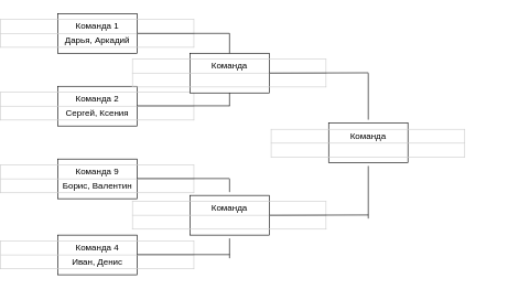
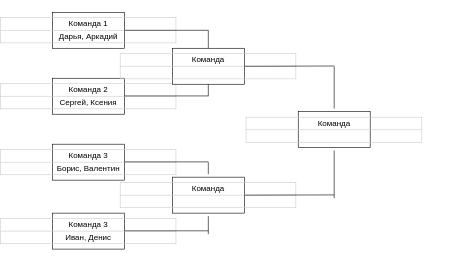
- <mxCell id="4" value="&lt;table style=&quot;table-layout:fixed;font-size:10pt;font-family:Arial;width:0px;border-collapse:collapse;border:none&quot; dir=&quot;ltr&quot; cellspacing=&quot;0&quot; cellpadding=&quot;0&quot; border=&quot;1&quot;&gt;&lt;colgroup&gt;&lt;col width=&quot;293&quot;&gt;&lt;/colgroup&gt;&lt;tbody&gt;&lt;tr style=&quot;height:21px;&quot;&gt;&lt;td data-sheets-value=&quot;{&amp;quot;1&amp;quot;:2,&amp;quot;2&amp;quot;:&amp;quot;Команда 3&amp;quot;}&quot; style=&quot;overflow:hidden;padding:2px 3px 2px 3px;vertical-align:bottom;&quot;&gt;Команда 9&lt;/td&gt;&lt;/tr&gt;&lt;tr style=&quot;height:21px;&quot;&gt;&lt;td data-sheets-value=&quot;{&amp;quot;1&amp;quot;:2,&amp;quot;2&amp;quot;:&amp;quot;Борис, Валентин&amp;quot;}&quot; style=&quot;overflow:hidden;padding:2px 3px 2px 3px;vertical-align:bottom;&quot;&gt;Борис, Валентин&lt;/td&gt;&lt;/tr&gt;&lt;/tbody&gt;&lt;/table&gt;" style="rounded=0;whiteSpace=wrap;html=1;" vertex="1" parent="1"><mxGeometry x="20" y="240" width="120" height="60" as="geometry" /></mxCell>
+ <mxCell id="4" value="&lt;table style=&quot;table-layout:fixed;font-size:10pt;font-family:Arial;width:0px;border-collapse:collapse;border:none&quot; dir=&quot;ltr&quot; cellspacing=&quot;0&quot; cellpadding=&quot;0&quot; border=&quot;1&quot;&gt;&lt;colgroup&gt;&lt;col width=&quot;293&quot;&gt;&lt;/colgroup&gt;&lt;tbody&gt;&lt;tr style=&quot;height:21px;&quot;&gt;&lt;td data-sheets-value=&quot;{&amp;quot;1&amp;quot;:2,&amp;quot;2&amp;quot;:&amp;quot;Команда 3&amp;quot;}&quot; style=&quot;overflow:hidden;padding:2px 3px 2px 3px;vertical-align:bottom;&quot;&gt;Команда 3&lt;/td&gt;&lt;/tr&gt;&lt;tr style=&quot;height:21px;&quot;&gt;&lt;td data-sheets-value=&quot;{&amp;quot;1&amp;quot;:2,&amp;quot;2&amp;quot;:&amp;quot;Борис, Валентин&amp;quot;}&quot; style=&quot;overflow:hidden;padding:2px 3px 2px 3px;vertical-align:bottom;&quot;&gt;Борис, Валентин&lt;/td&gt;&lt;/tr&gt;&lt;/tbody&gt;&lt;/table&gt;" style="rounded=0;whiteSpace=wrap;html=1;" vertex="1" parent="1"><mxGeometry x="20" y="240" width="120" height="60" as="geometry" /></mxCell>
- <mxCell id="5" value="&lt;table style=&quot;table-layout:fixed;font-size:10pt;font-family:Arial;width:0px;border-collapse:collapse;border:none&quot; dir=&quot;ltr&quot; cellspacing=&quot;0&quot; cellpadding=&quot;0&quot; border=&quot;1&quot;&gt;&lt;colgroup&gt;&lt;col width=&quot;293&quot;&gt;&lt;/colgroup&gt;&lt;tbody&gt;&lt;tr style=&quot;height:21px;&quot;&gt;&lt;td data-sheets-value=&quot;{&amp;quot;1&amp;quot;:2,&amp;quot;2&amp;quot;:&amp;quot;Команда 4&amp;quot;}&quot; style=&quot;overflow:hidden;padding:2px 3px 2px 3px;vertical-align:bottom;&quot;&gt;Команда 4&lt;/td&gt;&lt;/tr&gt;&lt;tr style=&quot;height:21px;&quot;&gt;&lt;td data-sheets-value=&quot;{&amp;quot;1&amp;quot;:2,&amp;quot;2&amp;quot;:&amp;quot;Иван, Денис&amp;quot;}&quot; style=&quot;overflow:hidden;padding:2px 3px 2px 3px;vertical-align:bottom;&quot;&gt;Иван, Денис&lt;/td&gt;&lt;/tr&gt;&lt;/tbody&gt;&lt;/table&gt;" style="rounded=0;whiteSpace=wrap;html=1;" vertex="1" parent="1"><mxGeometry x="20" y="355" width="120" height="60" as="geometry" /></mxCell>
+ <mxCell id="5" value="&lt;table style=&quot;table-layout:fixed;font-size:10pt;font-family:Arial;width:0px;border-collapse:collapse;border:none&quot; dir=&quot;ltr&quot; cellspacing=&quot;0&quot; cellpadding=&quot;0&quot; border=&quot;1&quot;&gt;&lt;colgroup&gt;&lt;col width=&quot;293&quot;&gt;&lt;/colgroup&gt;&lt;tbody&gt;&lt;tr style=&quot;height:21px;&quot;&gt;&lt;td data-sheets-value=&quot;{&amp;quot;1&amp;quot;:2,&amp;quot;2&amp;quot;:&amp;quot;Команда 4&amp;quot;}&quot; style=&quot;overflow:hidden;padding:2px 3px 2px 3px;vertical-align:bottom;&quot;&gt;Команда 3&lt;/td&gt;&lt;/tr&gt;&lt;tr style=&quot;height:21px;&quot;&gt;&lt;td data-sheets-value=&quot;{&amp;quot;1&amp;quot;:2,&amp;quot;2&amp;quot;:&amp;quot;Иван, Денис&amp;quot;}&quot; style=&quot;overflow:hidden;padding:2px 3px 2px 3px;vertical-align:bottom;&quot;&gt;Иван, Денис&lt;/td&gt;&lt;/tr&gt;&lt;/tbody&gt;&lt;/table&gt;" style="rounded=0;whiteSpace=wrap;html=1;" vertex="1" parent="1"><mxGeometry x="20" y="355" width="120" height="60" as="geometry" /></mxCell>
